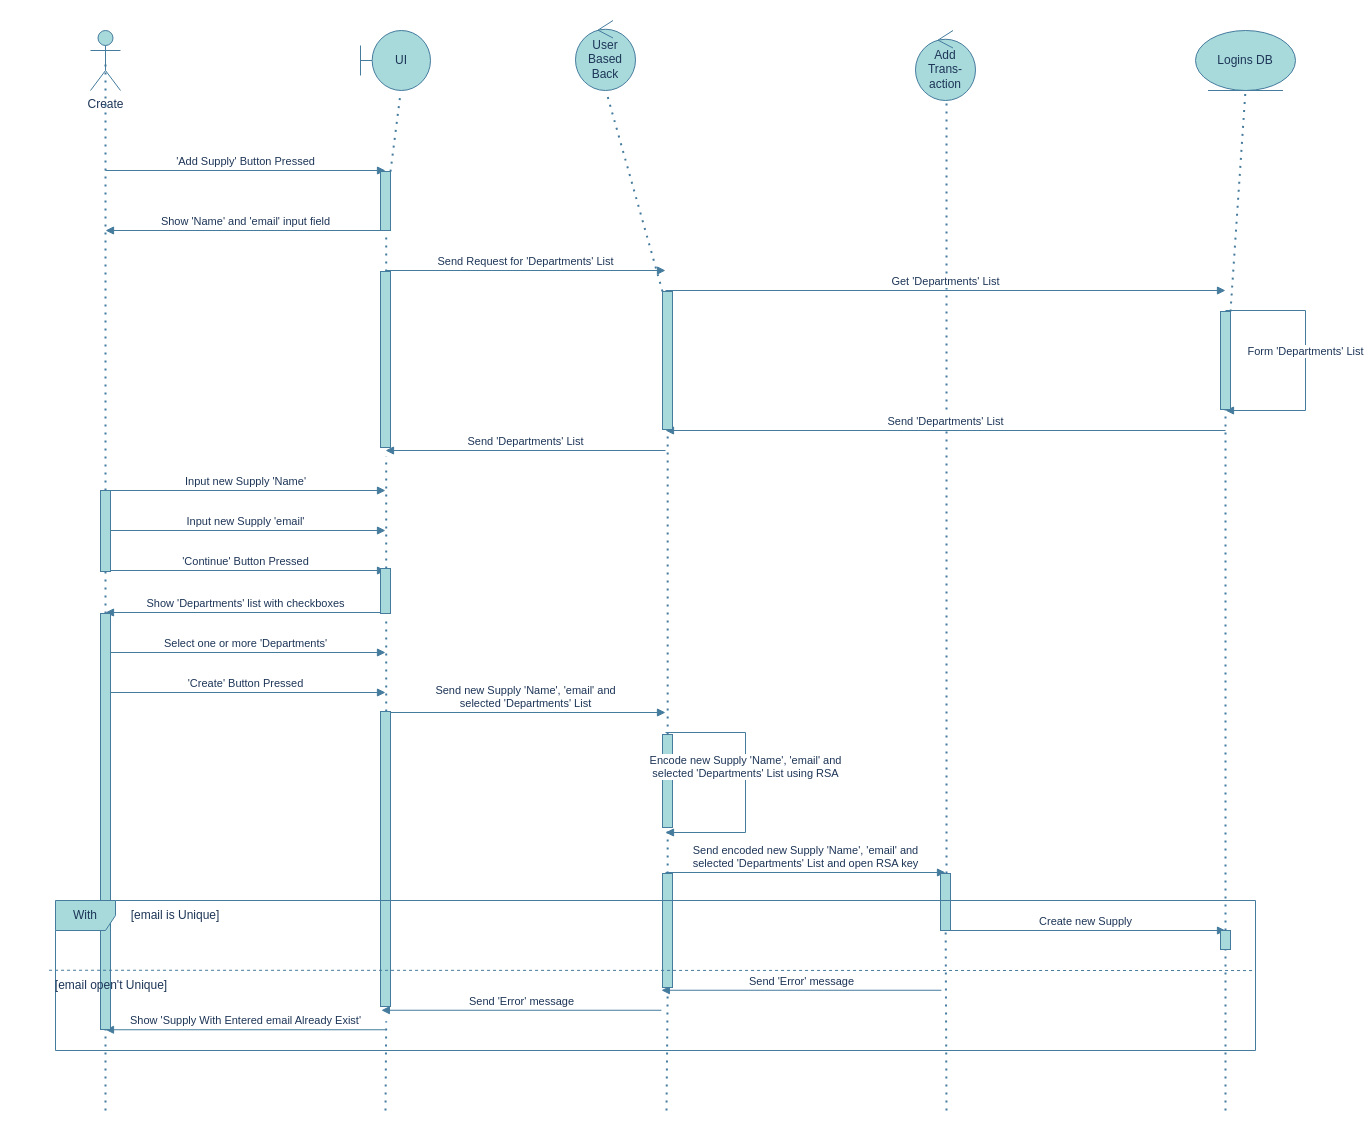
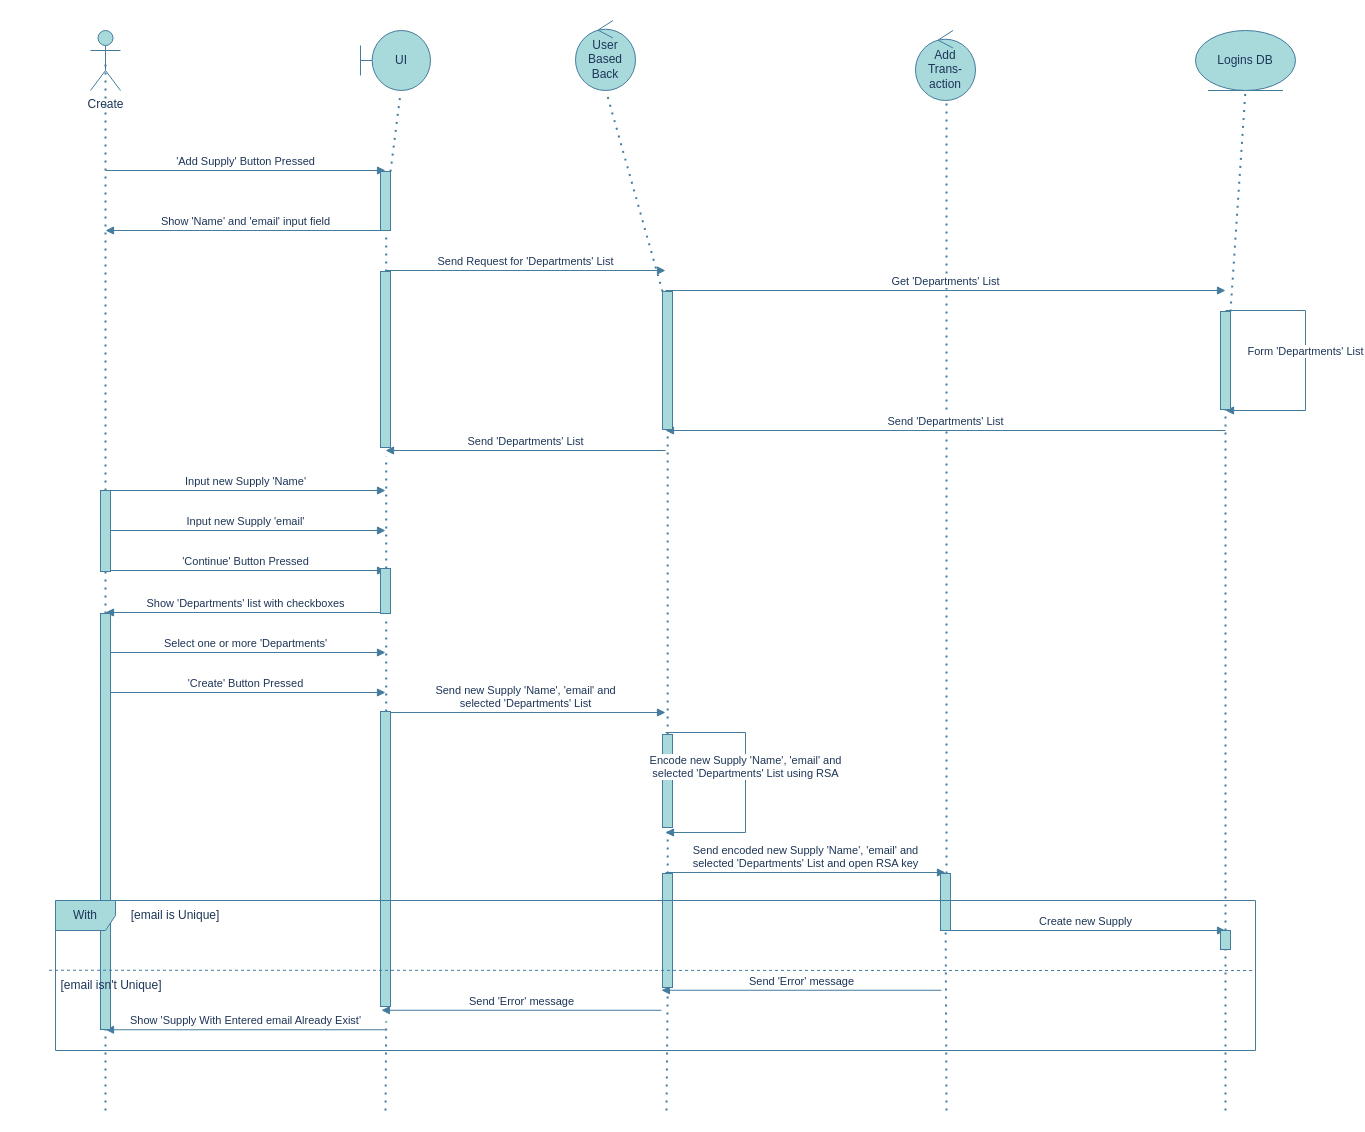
- <mxCell id="59" value="[email open't Unique]" style="text;html=1;strokeColor=none;fillColor=none;align=center;verticalAlign=middle;whiteSpace=wrap;rounded=0;fontColor=#1D3557;" vertex="1" parent="1"><mxGeometry x="20.9" y="969.75" width="180" height="30" as="geometry" /></mxCell>
+ <mxCell id="59" value="[email isn't Unique]" style="text;html=1;strokeColor=none;fillColor=none;align=center;verticalAlign=middle;whiteSpace=wrap;rounded=0;fontColor=#1D3557;" vertex="1" parent="1"><mxGeometry x="20.9" y="969.75" width="180" height="30" as="geometry" /></mxCell>
